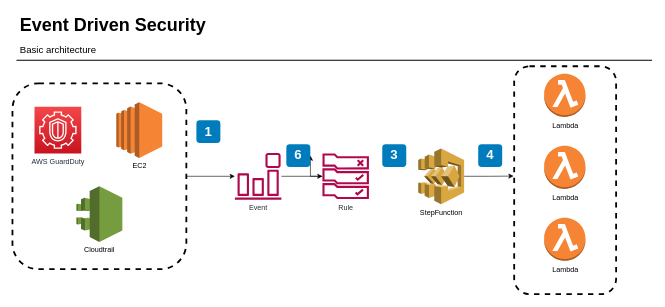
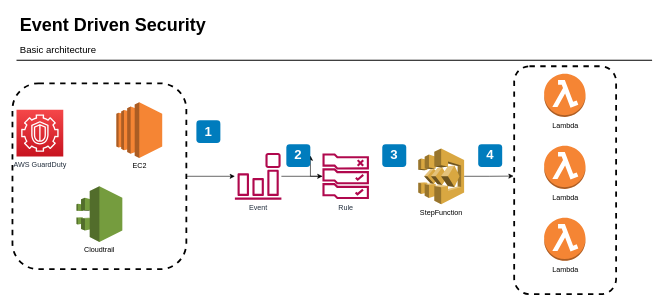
- <mxCell id="3" value="AWS GuardDuty" style="sketch=0;points=[[0,0,0],[0.25,0,0],[0.5,0,0],[0.75,0,0],[1,0,0],[0,1,0],[0.25,1,0],[0.5,1,0],[0.75,1,0],[1,1,0],[0,0.25,0],[0,0.5,0],[0,0.75,0],[1,0.25,0],[1,0.5,0],[1,0.75,0]];outlineConnect=0;fontColor=#232F3E;gradientColor=#F54749;gradientDirection=north;fillColor=#C7131F;strokeColor=#ffffff;dashed=0;verticalLabelPosition=bottom;verticalAlign=top;align=center;html=1;fontSize=12;fontStyle=0;aspect=fixed;shape=mxgraph.aws4.resourceIcon;resIcon=mxgraph.aws4.guardduty;" vertex="1" parent="1"><mxGeometry x="57" y="177.5" width="78" height="78" as="geometry" /></mxCell>
+ <mxCell id="3" value="AWS GuardDuty" style="sketch=0;points=[[0,0,0],[0.25,0,0],[0.5,0,0],[0.75,0,0],[1,0,0],[0,1,0],[0.25,1,0],[0.5,1,0],[0.75,1,0],[1,1,0],[0,0.25,0],[0,0.5,0],[0,0.75,0],[1,0.25,0],[1,0.5,0],[1,0.75,0]];outlineConnect=0;fontColor=#232F3E;gradientColor=#F54749;gradientDirection=north;fillColor=#C7131F;strokeColor=#ffffff;dashed=0;verticalLabelPosition=bottom;verticalAlign=top;align=center;html=1;fontSize=12;fontStyle=0;aspect=fixed;shape=mxgraph.aws4.resourceIcon;resIcon=mxgraph.aws4.guardduty;" vertex="1" parent="1"><mxGeometry x="27" y="182.5" width="78" height="78" as="geometry" /></mxCell>
- <mxCell id="19" value="6" style="rounded=1;whiteSpace=wrap;html=1;fillColor=#007CBD;strokeColor=none;fontColor=#FFFFFF;fontStyle=1;fontSize=22;" vertex="1" parent="1"><mxGeometry x="477" y="240" width="40" height="38" as="geometry" /></mxCell>
+ <mxCell id="19" value="2" style="rounded=1;whiteSpace=wrap;html=1;fillColor=#007CBD;strokeColor=none;fontColor=#FFFFFF;fontStyle=1;fontSize=22;" vertex="1" parent="1"><mxGeometry x="477" y="240" width="40" height="38" as="geometry" /></mxCell>
